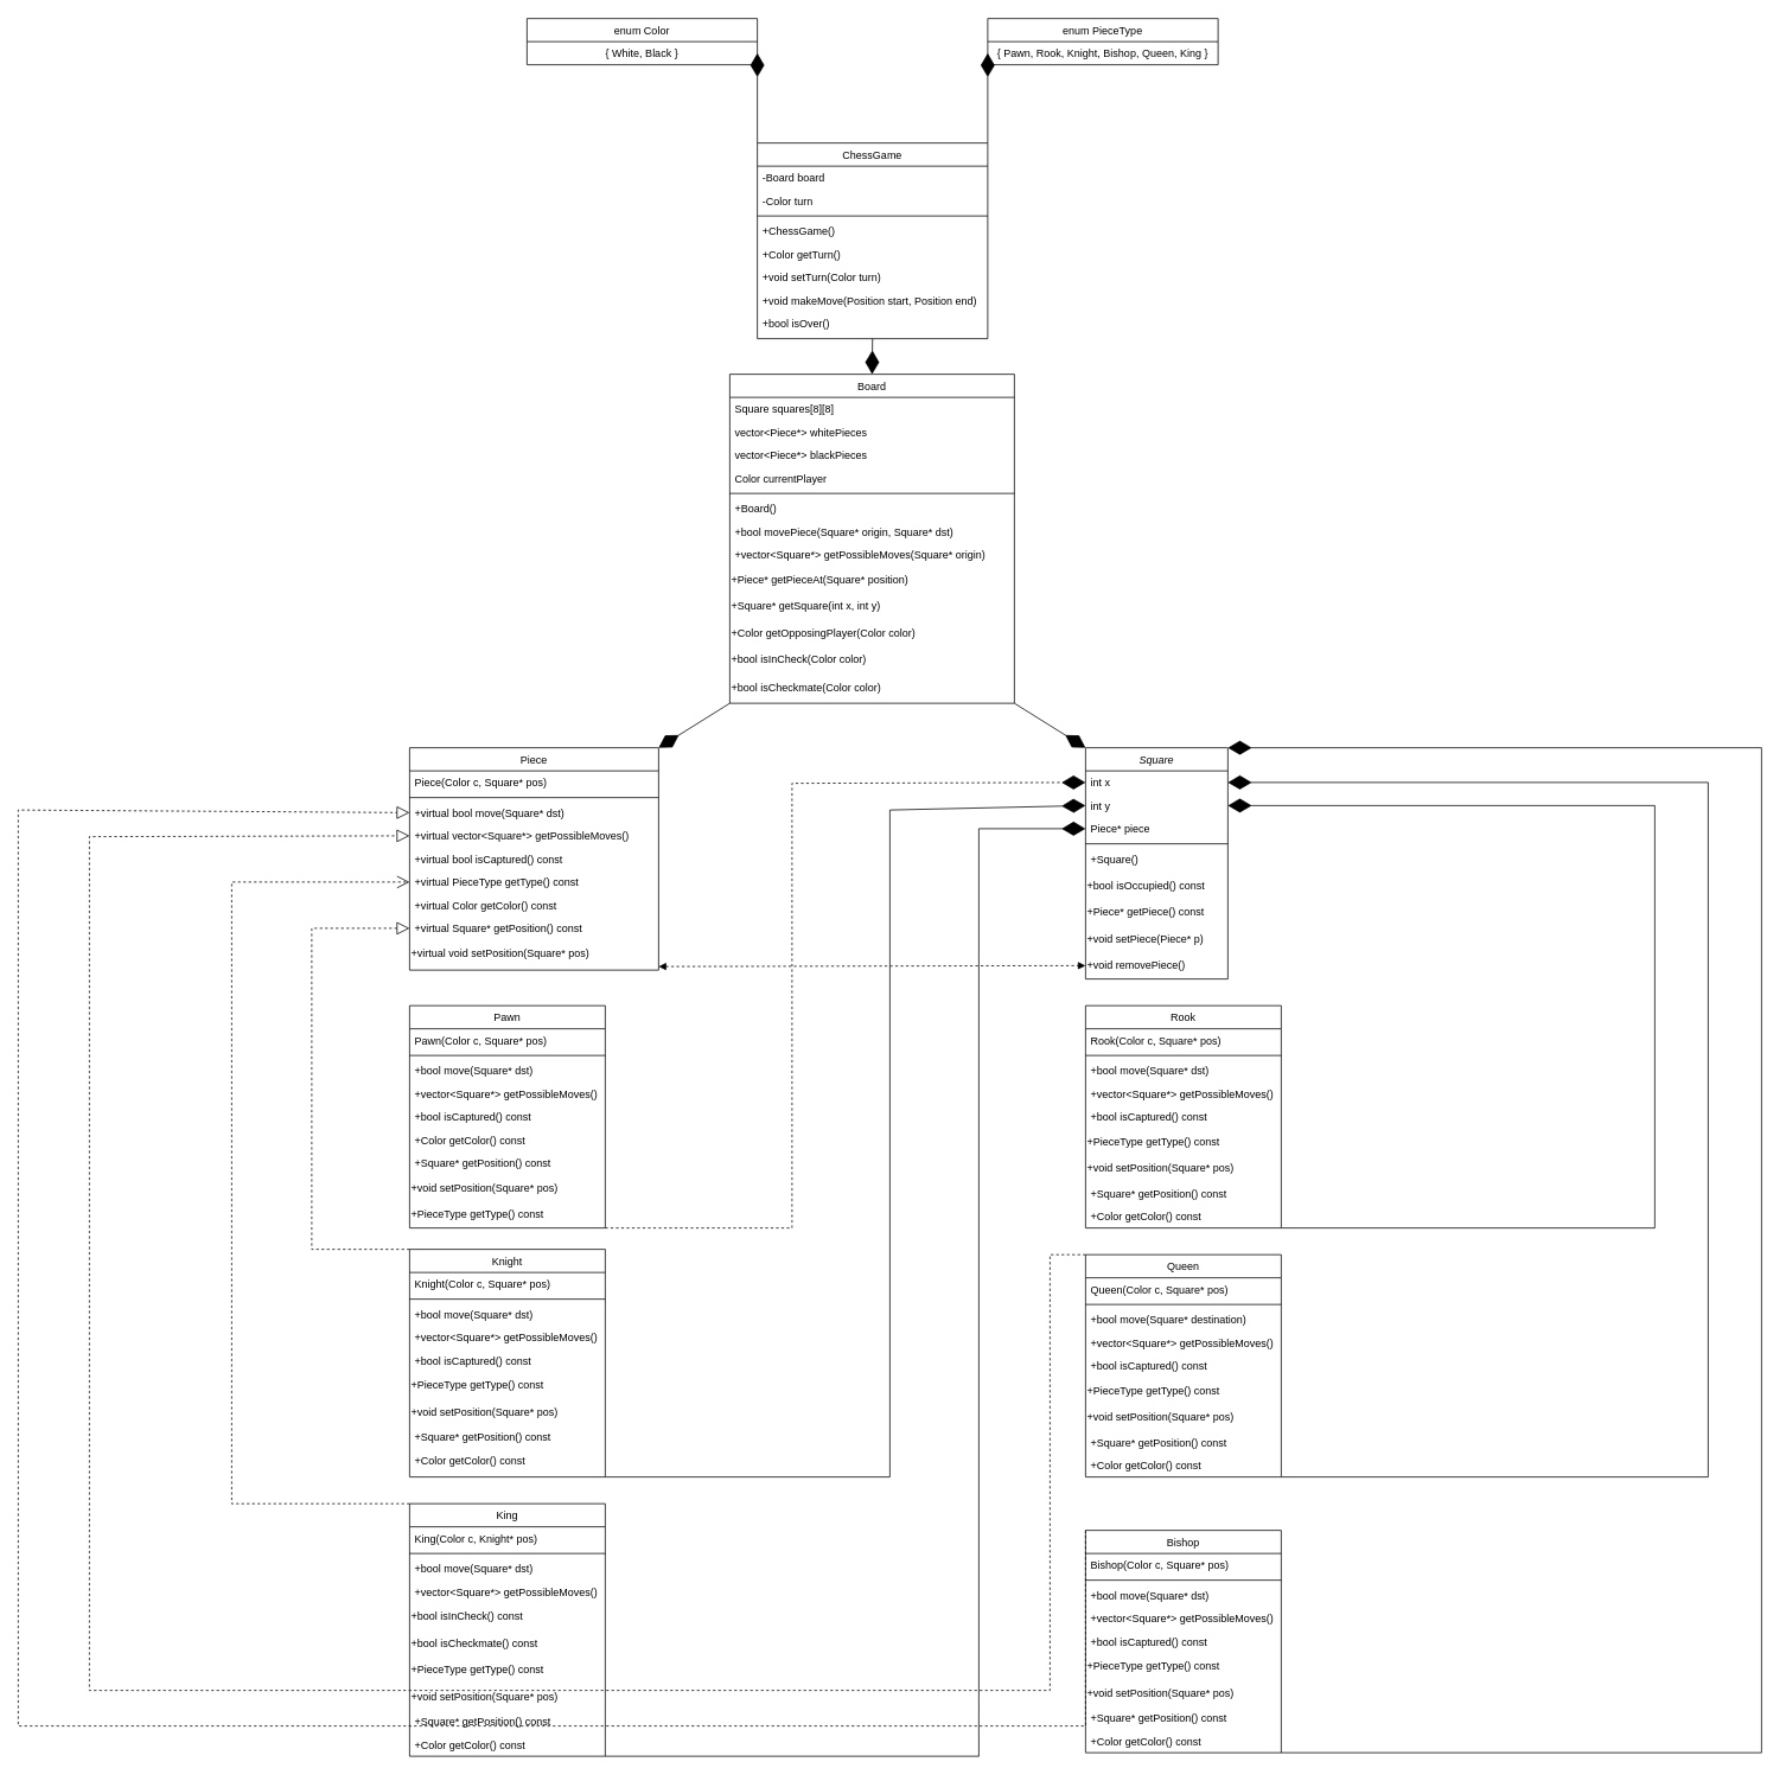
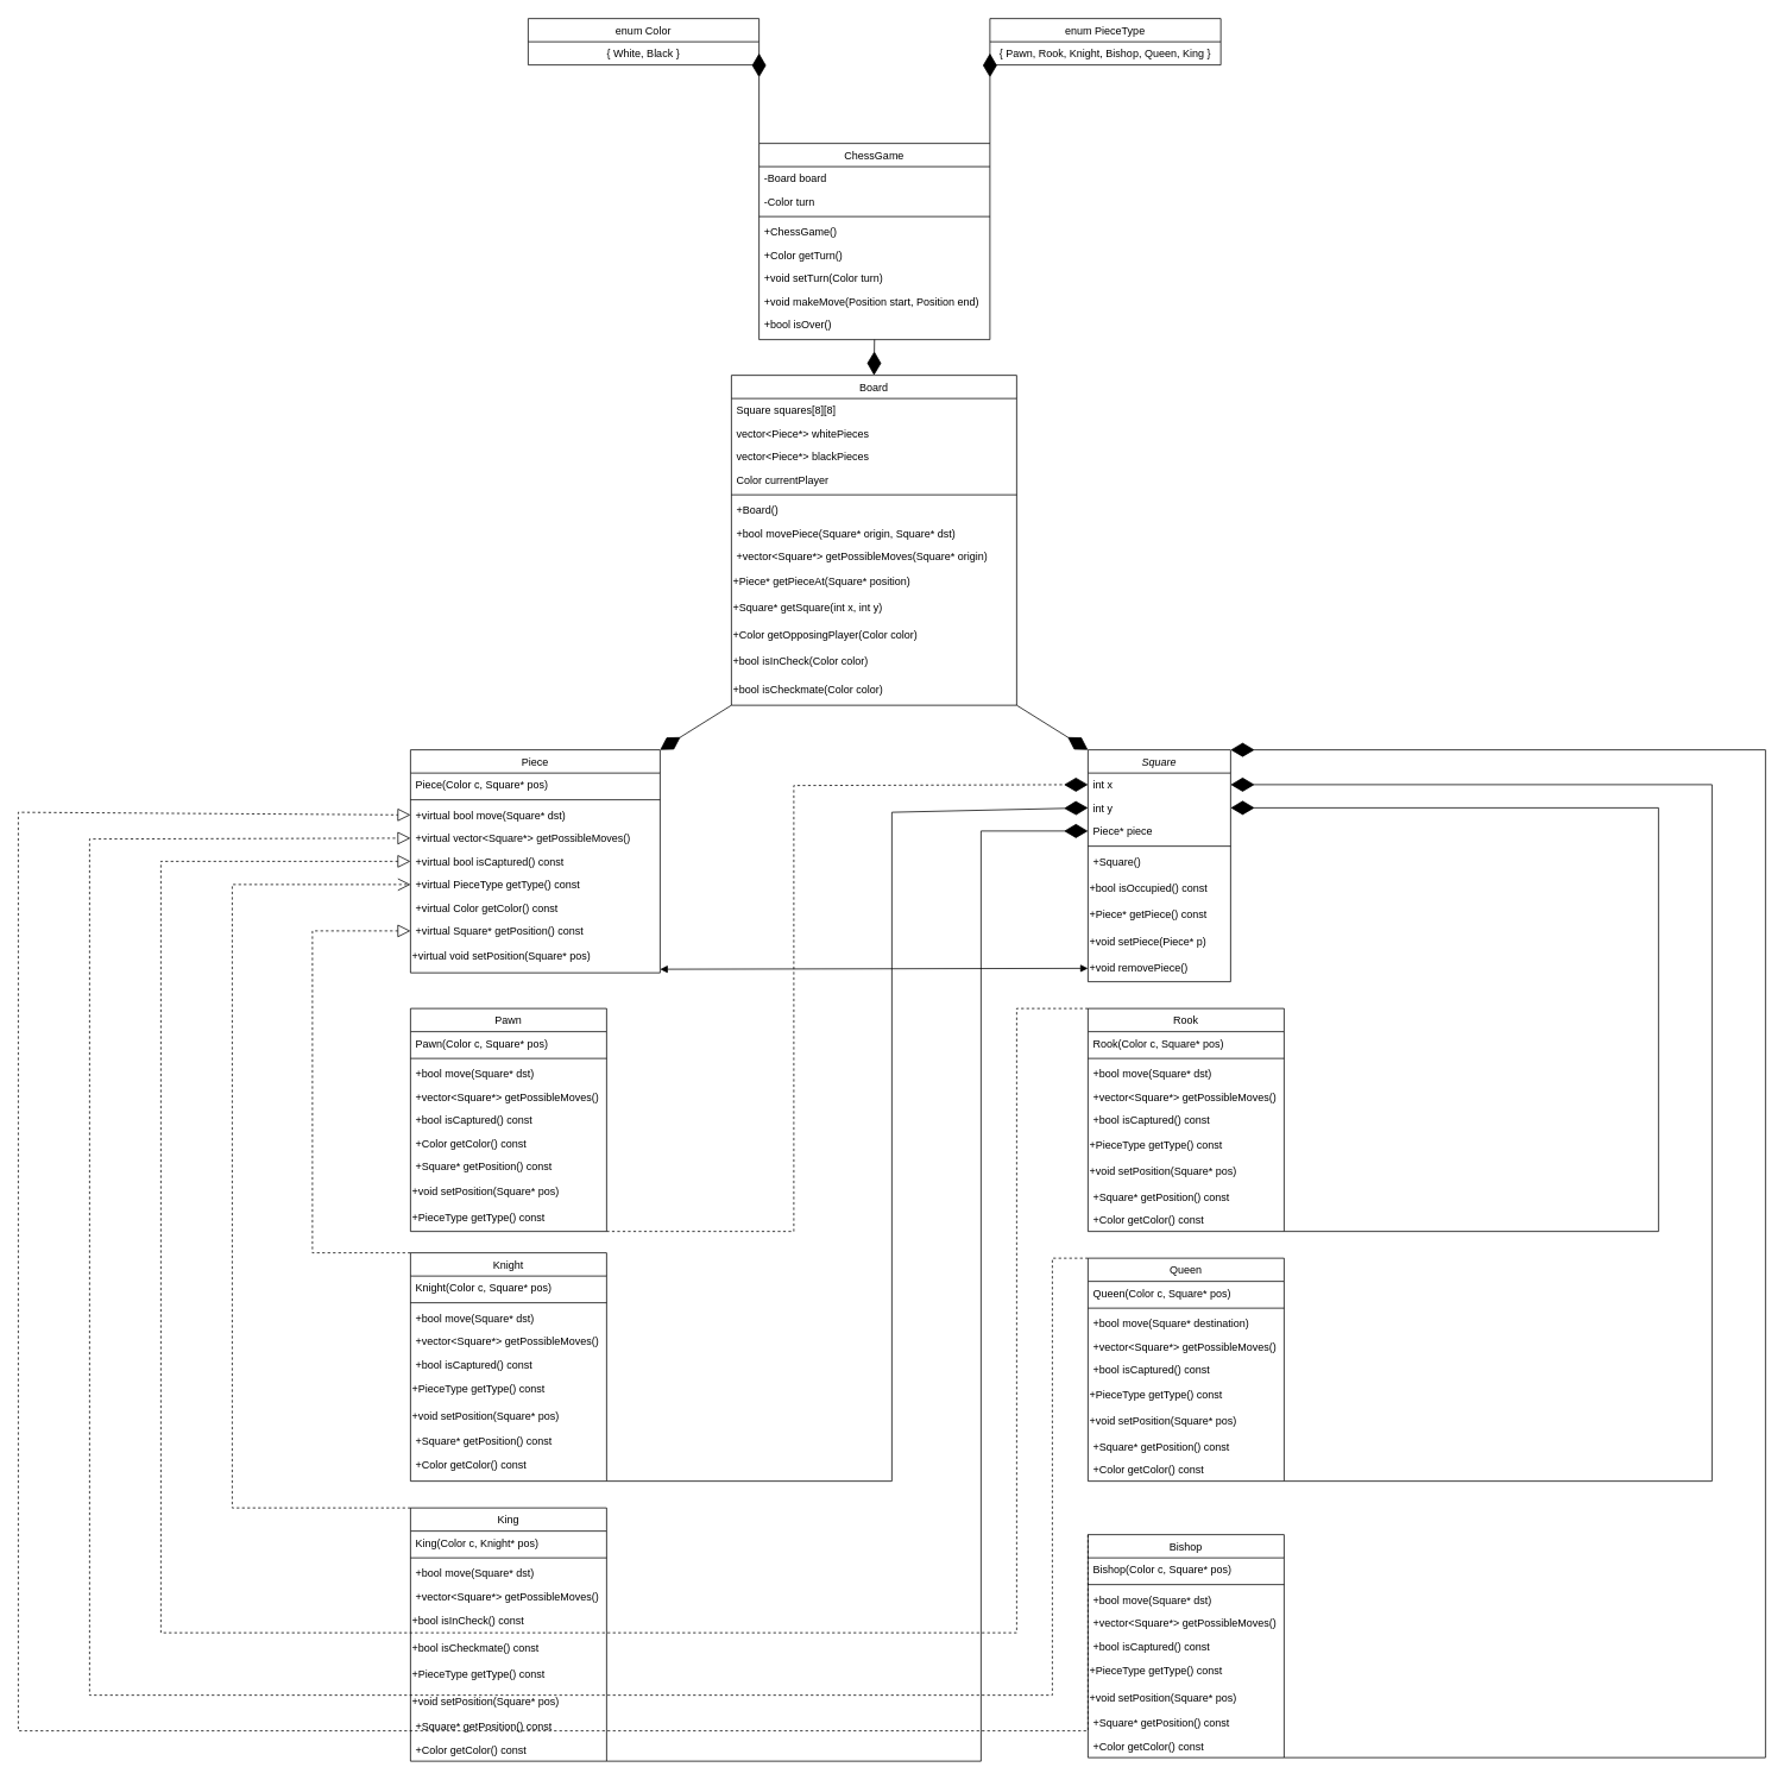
- <mxCell id="87" value="" style="endArrow=block;startArrow=block;endFill=1;startFill=1;html=1;rounded=0;fontColor=default;exitX=1;exitY=1;exitDx=0;exitDy=0;entryX=0;entryY=0.5;entryDx=0;entryDy=0;dashed=1;" parent="1" source="21" target="11" edge="1"><mxGeometry width="160" relative="1" as="geometry"><mxPoint x="317" y="1900" as="sourcePoint" /><mxPoint x="477" y="1900" as="targetPoint" /></mxGeometry></mxCell>
+ <mxCell id="87" value="" style="endArrow=block;startArrow=block;endFill=1;startFill=1;html=1;rounded=0;fontColor=default;exitX=1;exitY=1;exitDx=0;exitDy=0;entryX=0;entryY=0.5;entryDx=0;entryDy=0;" parent="1" source="21" target="11" edge="1"><mxGeometry width="160" relative="1" as="geometry"><mxPoint x="317" y="1900" as="sourcePoint" /><mxPoint x="477" y="1900" as="targetPoint" /></mxGeometry></mxCell>
+ <mxCell id="122" value="" style="endArrow=block;dashed=1;endFill=0;endSize=12;html=1;rounded=0;exitX=0;exitY=0;exitDx=0;exitDy=0;entryX=0;entryY=0.5;entryDx=0;entryDy=0;" edge="1" parent="1" source="42" target="17"><mxGeometry width="160" relative="1" as="geometry"><mxPoint x="-30" y="1900" as="sourcePoint" /><mxPoint x="360" y="920" as="targetPoint" /><Array as="points"><mxPoint x="1140" y="1130" /><mxPoint x="1140" y="1830" /><mxPoint x="180" y="1830" /><mxPoint x="180" y="965" /></Array></mxGeometry></mxCell>
